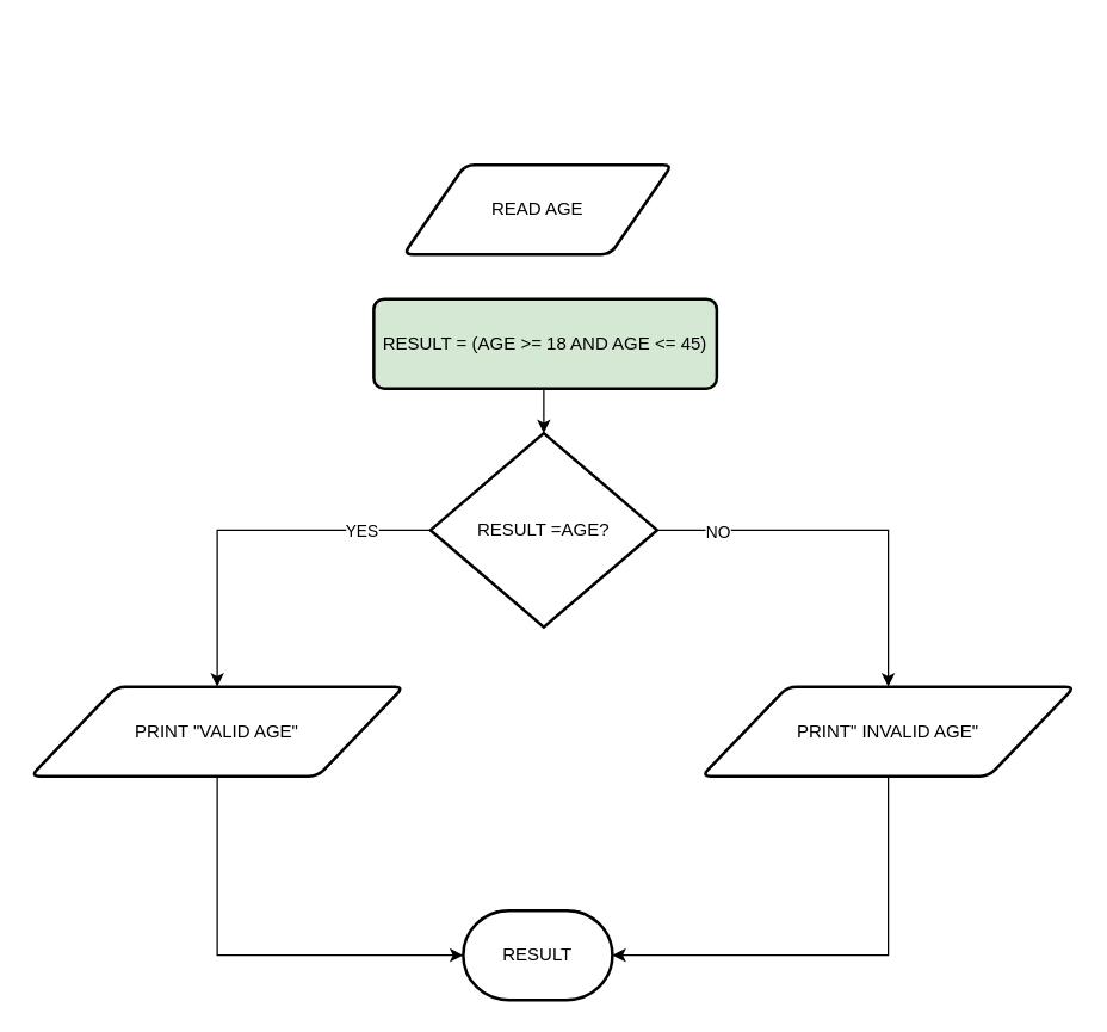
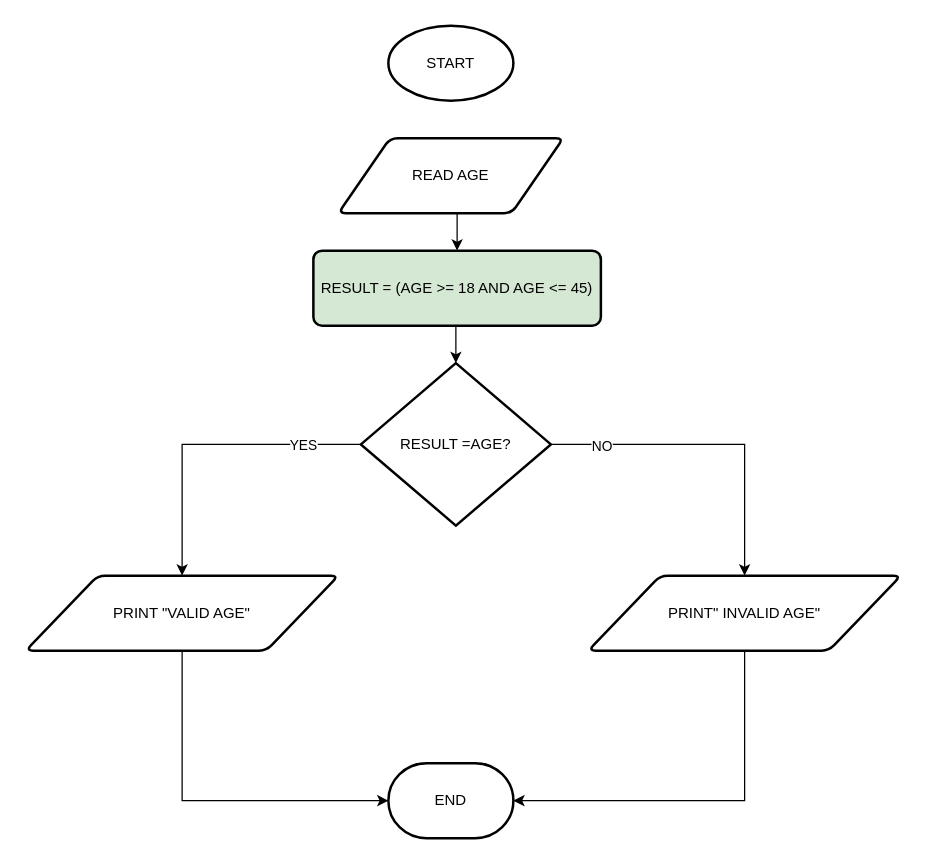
+ <mxCell id="2" value="START" style="strokeWidth=2;html=1;shape=mxgraph.flowchart.start_1;whiteSpace=wrap;" vertex="1" parent="1"><mxGeometry x="310" y="20" width="100" height="60" as="geometry" /></mxCell>
+ <mxCell id="3" style="edgeStyle=orthogonalEdgeStyle;rounded=0;orthogonalLoop=1;jettySize=auto;html=1;exitX=0.5;exitY=1;exitDx=0;exitDy=0;entryX=0.5;entryY=0;entryDx=0;entryDy=0;" edge="1" parent="1" source="4" target="12"><mxGeometry relative="1" as="geometry" /></mxCell>
- <mxCell id="14" value="RESULT" style="strokeWidth=2;html=1;shape=mxgraph.flowchart.terminator;whiteSpace=wrap;" vertex="1" parent="1"><mxGeometry x="310" y="610" width="100" height="60" as="geometry" /></mxCell>
+ <mxCell id="14" value="END" style="strokeWidth=2;html=1;shape=mxgraph.flowchart.terminator;whiteSpace=wrap;" vertex="1" parent="1"><mxGeometry x="310" y="610" width="100" height="60" as="geometry" /></mxCell>
